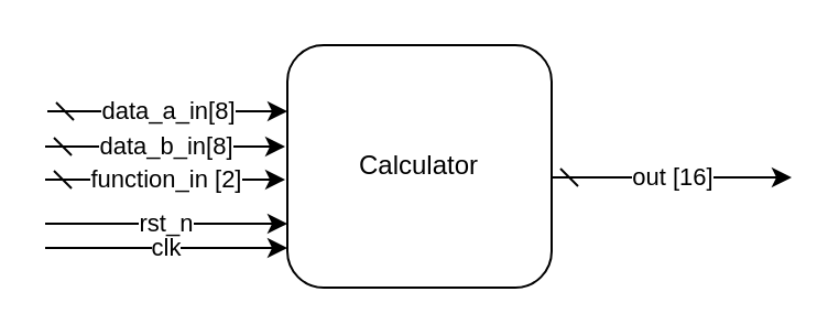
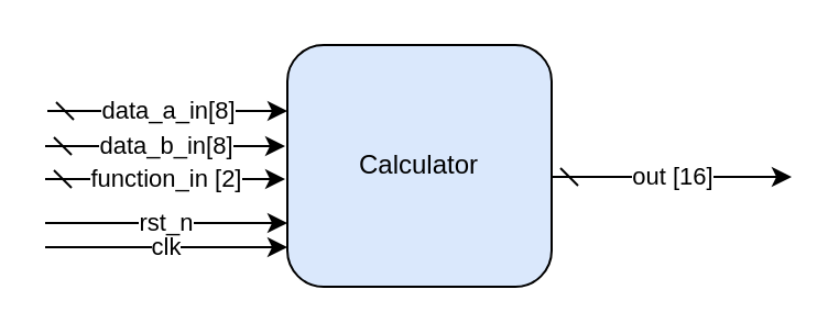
- <mxCell id="2" value="Calculator" style="rounded=1;whiteSpace=wrap;html=1;" vertex="1" parent="1"><mxGeometry x="130" y="20" width="120" height="110" as="geometry" /></mxCell>
+ <mxCell id="2" value="Calculator" style="rounded=1;whiteSpace=wrap;html=1;fillColor=#dae8fc;" vertex="1" parent="1"><mxGeometry x="130" y="20" width="120" height="110" as="geometry" /></mxCell>
